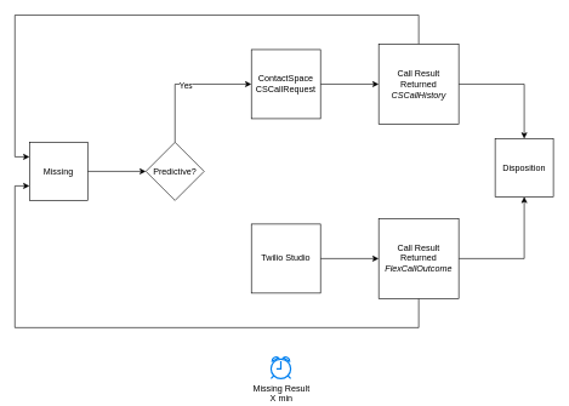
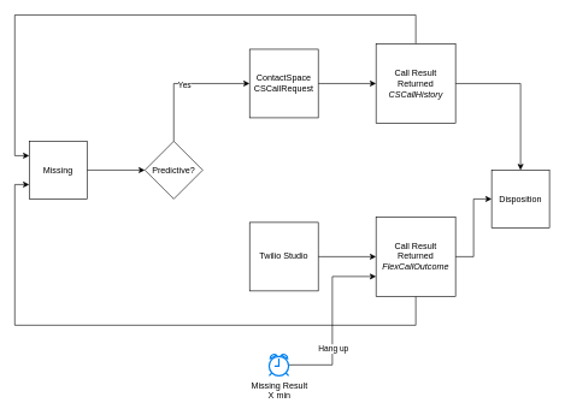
- <mxCell id="20" value="Disposition" style="whiteSpace=wrap;html=1;aspect=fixed;" parent="1" vertex="1"><mxGeometry x="680" y="190" width="80" height="80" as="geometry" /></mxCell>
+ <mxCell id="20" value="Disposition" style="whiteSpace=wrap;html=1;aspect=fixed;" parent="1" vertex="1"><mxGeometry x="680" y="235" width="80" height="80" as="geometry" /></mxCell>
+ <mxCell id="17" style="edgeStyle=orthogonalEdgeStyle;rounded=0;orthogonalLoop=1;jettySize=auto;html=1;entryX=0;entryY=0.75;entryDx=0;entryDy=0;" parent="1" source="19" target="13" edge="1"><mxGeometry relative="1" as="geometry" /></mxCell>
+ <mxCell id="18" value="Hang up" style="edgeLabel;html=1;align=center;verticalAlign=middle;resizable=0;points=[];" parent="17" vertex="1" connectable="0"><mxGeometry x="-0.322" relative="1" as="geometry"><mxPoint x="1" as="offset" /></mxGeometry></mxCell>
